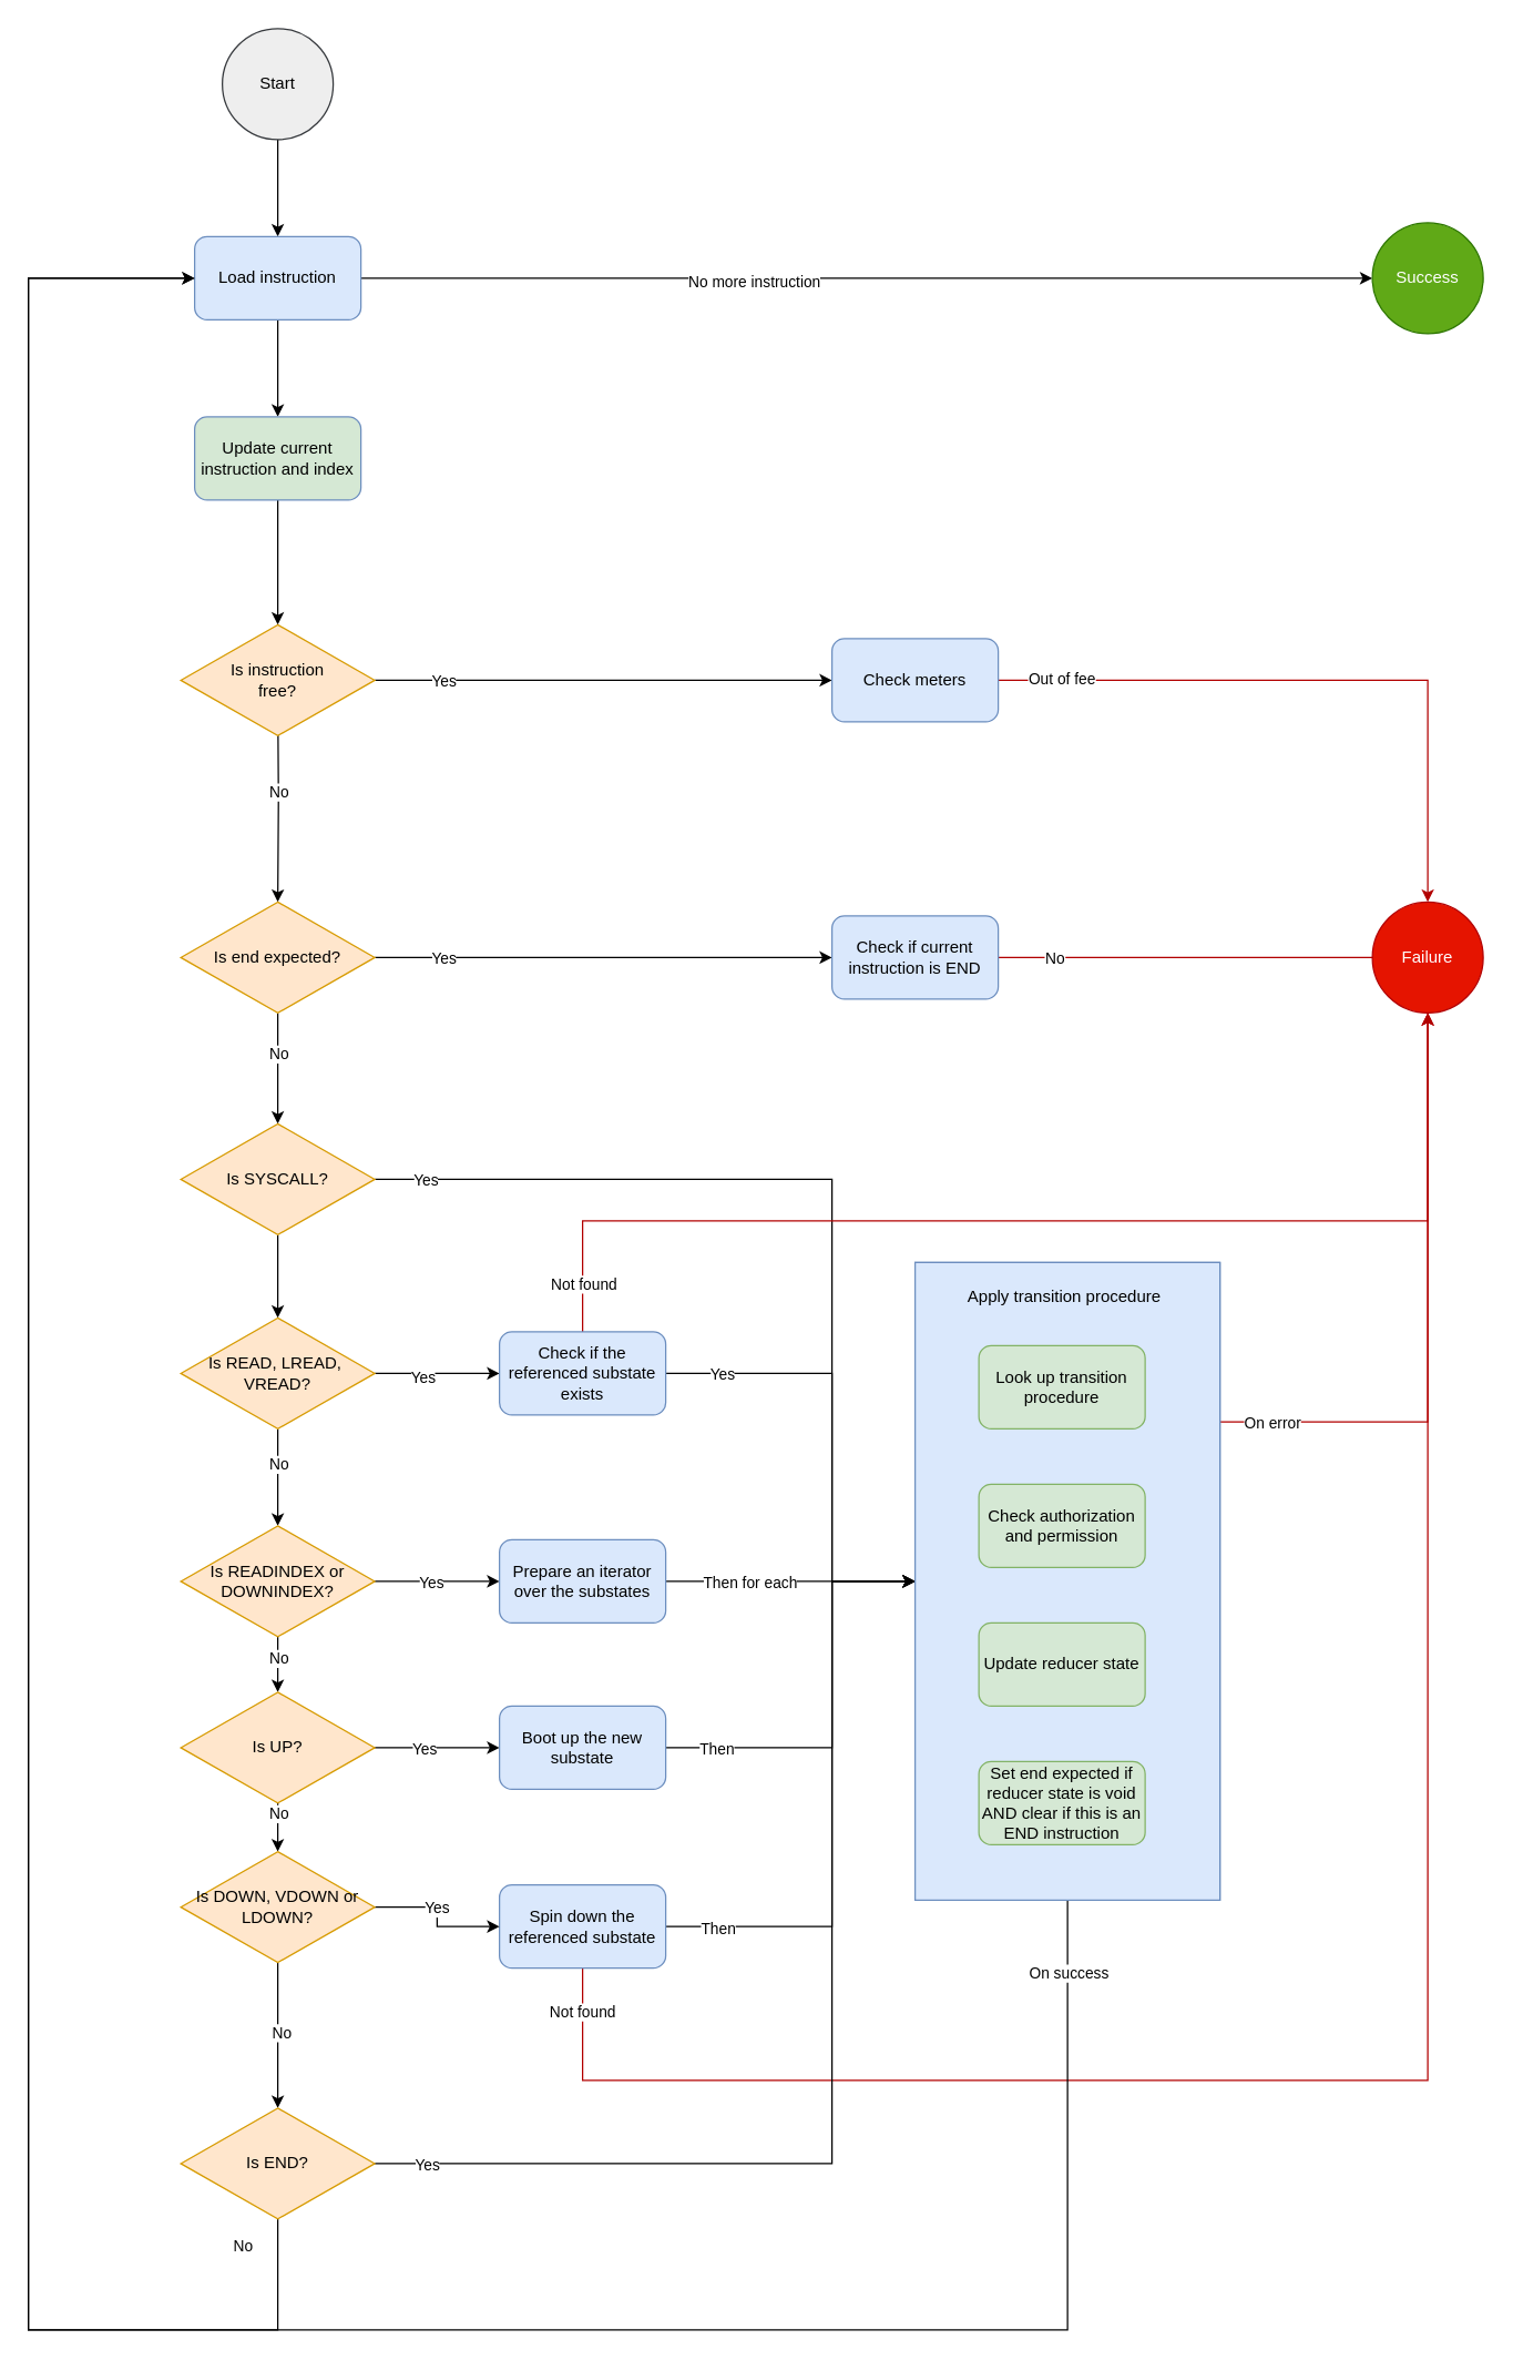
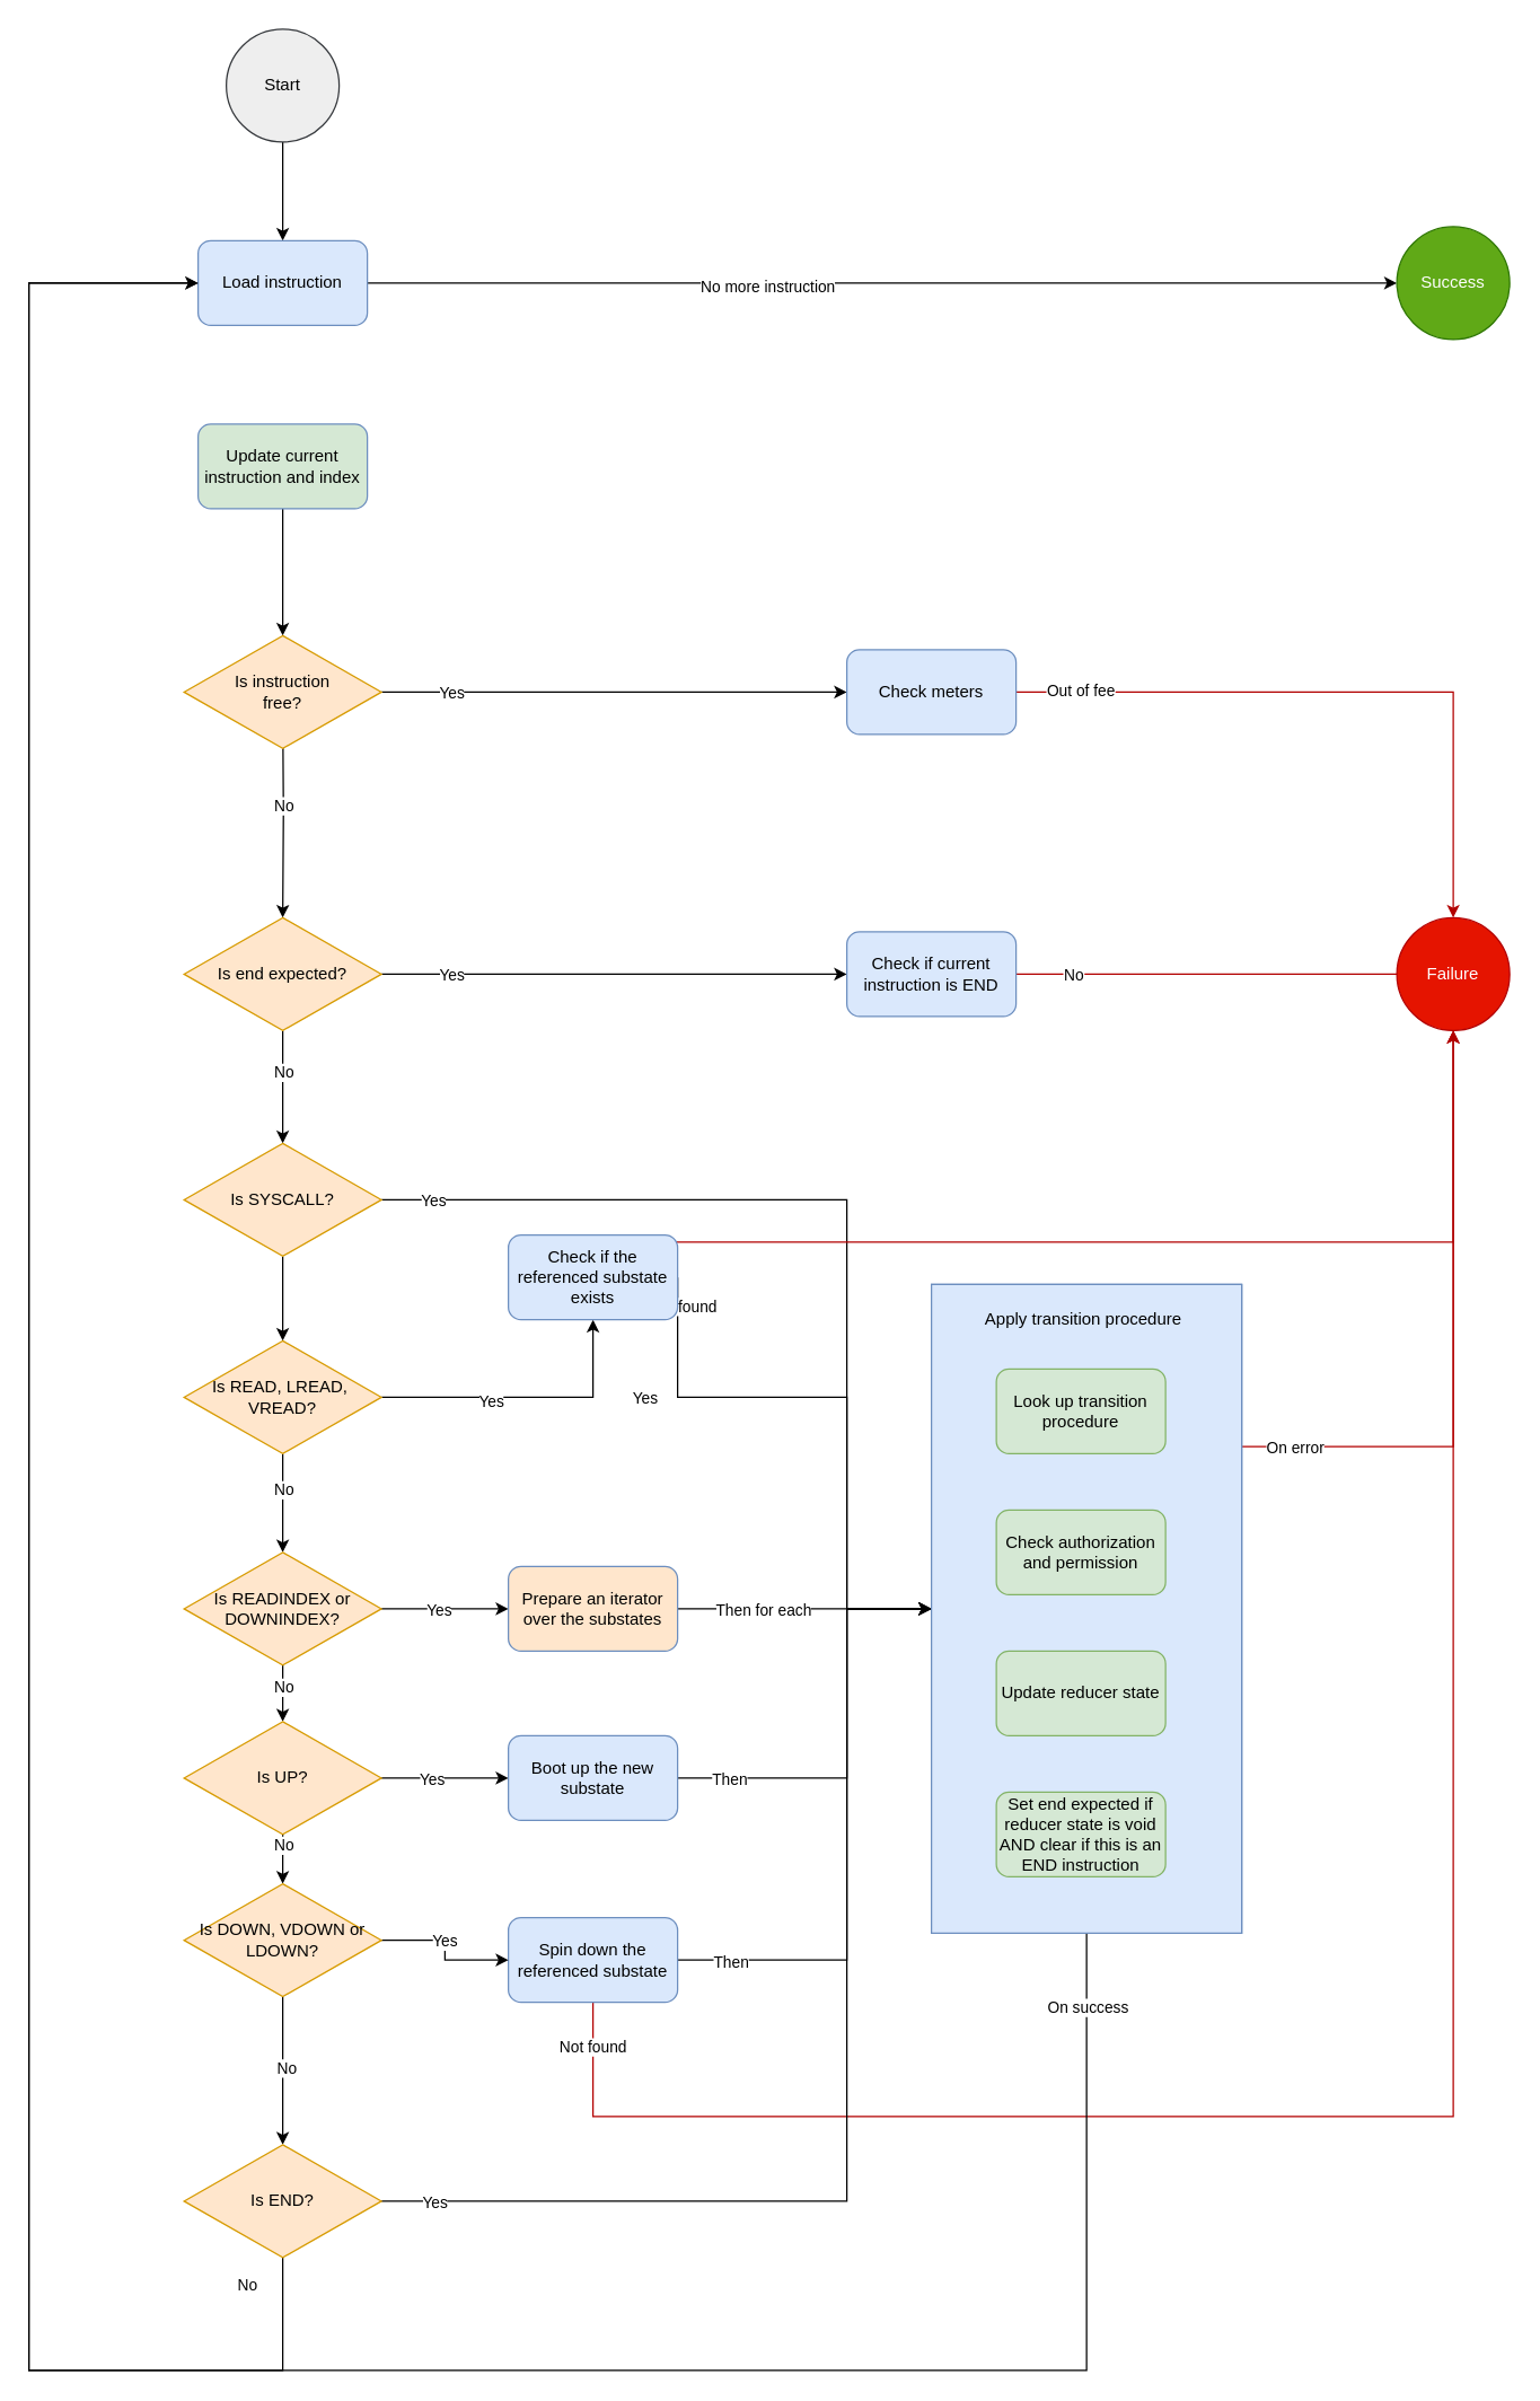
- <mxCell id="4" style="edgeStyle=orthogonalEdgeStyle;rounded=0;orthogonalLoop=1;jettySize=auto;html=1;exitX=0.5;exitY=1;exitDx=0;exitDy=0;" parent="1" source="7" target="10" edge="1"><mxGeometry relative="1" as="geometry" /></mxCell>
- <mxCell id="33" value="Check if the referenced substate exists" style="rounded=1;whiteSpace=wrap;html=1;fillColor=#dae8fc;strokeColor=#6c8ebf;" parent="1" vertex="1"><mxGeometry x="360" y="960" width="120" height="60" as="geometry" /></mxCell>
+ <mxCell id="33" value="Check if the referenced substate exists" style="rounded=1;whiteSpace=wrap;html=1;fillColor=#dae8fc;strokeColor=#6c8ebf;" parent="1" vertex="1"><mxGeometry x="360" y="875" width="120" height="60" as="geometry" /></mxCell>
- <mxCell id="41" value="Prepare an iterator over the substates" style="rounded=1;whiteSpace=wrap;html=1;fillColor=#dae8fc;strokeColor=#6c8ebf;" parent="1" vertex="1"><mxGeometry x="360" y="1110" width="120" height="60" as="geometry" /></mxCell>
+ <mxCell id="41" value="Prepare an iterator over the substates" style="rounded=1;whiteSpace=wrap;html=1;fillColor=#ffe6cc;strokeColor=#6c8ebf;" parent="1" vertex="1"><mxGeometry x="360" y="1110" width="120" height="60" as="geometry" /></mxCell>
